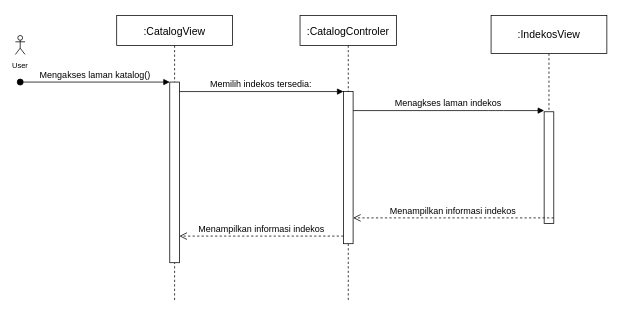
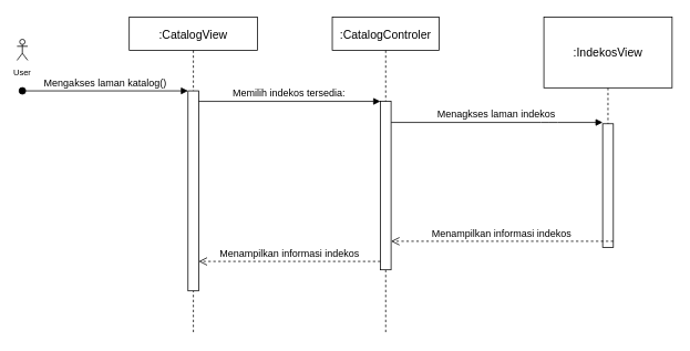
- <mxCell id="10" value="&lt;font style=&quot;font-size: 14px;&quot;&gt;:IndekosView&lt;/font&gt;" style="rounded=0;whiteSpace=wrap;html=1;fontSize=8;" vertex="1" parent="1"><mxGeometry x="653.742" y="20" width="154.258" height="50.667" as="geometry" /></mxCell>
+ <mxCell id="10" value="&lt;font style=&quot;font-size: 14px;&quot;&gt;:IndekosView&lt;/font&gt;" style="rounded=0;whiteSpace=wrap;html=1;fontSize=8;" vertex="1" parent="1"><mxGeometry x="653.742" y="20" width="154.258" height="85" as="geometry" /></mxCell>
